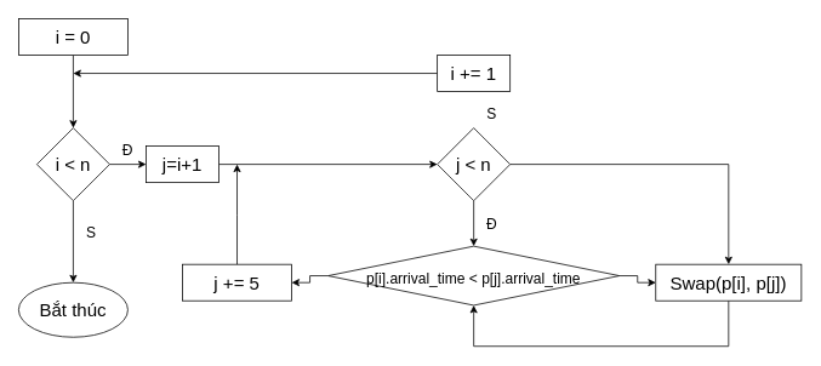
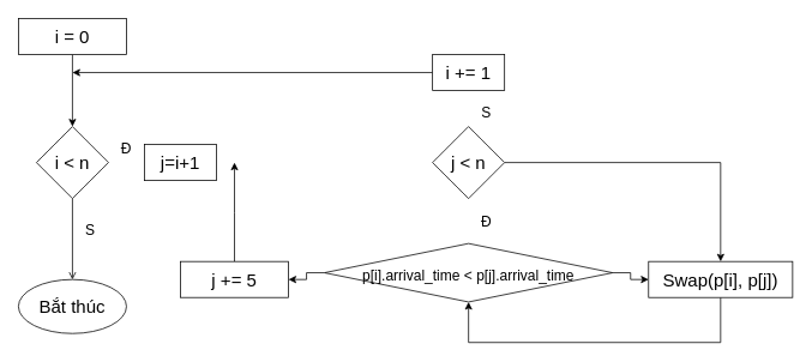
- <mxCell id="4" value="" style="edgeStyle=orthogonalEdgeStyle;rounded=0;orthogonalLoop=1;jettySize=auto;html=1;fontSize=20;" parent="1" source="6" target="8" edge="1"><mxGeometry relative="1" as="geometry" /></mxCell>
- <mxCell id="7" value="" style="edgeStyle=orthogonalEdgeStyle;rounded=0;orthogonalLoop=1;jettySize=auto;html=1;fontSize=20;" parent="1" source="8" target="11" edge="1"><mxGeometry relative="1" as="geometry" /></mxCell>
- <mxCell id="9" value="" style="edgeStyle=orthogonalEdgeStyle;rounded=0;orthogonalLoop=1;jettySize=auto;html=1;fontSize=20;" parent="1" source="11" target="14" edge="1"><mxGeometry relative="1" as="geometry" /></mxCell>
- <mxCell id="5" value="" style="edgeStyle=orthogonalEdgeStyle;rounded=0;orthogonalLoop=1;jettySize=auto;html=1;fontSize=16;" parent="1" source="6" target="21" edge="1"><mxGeometry relative="1" as="geometry" /></mxCell>
+ <mxCell id="5" value="" style="edgeStyle=orthogonalEdgeStyle;rounded=0;orthogonalLoop=1;jettySize=auto;html=1;fontSize=16;endArrow=open;" parent="1" source="6" target="21" edge="1"><mxGeometry relative="1" as="geometry" /></mxCell>
